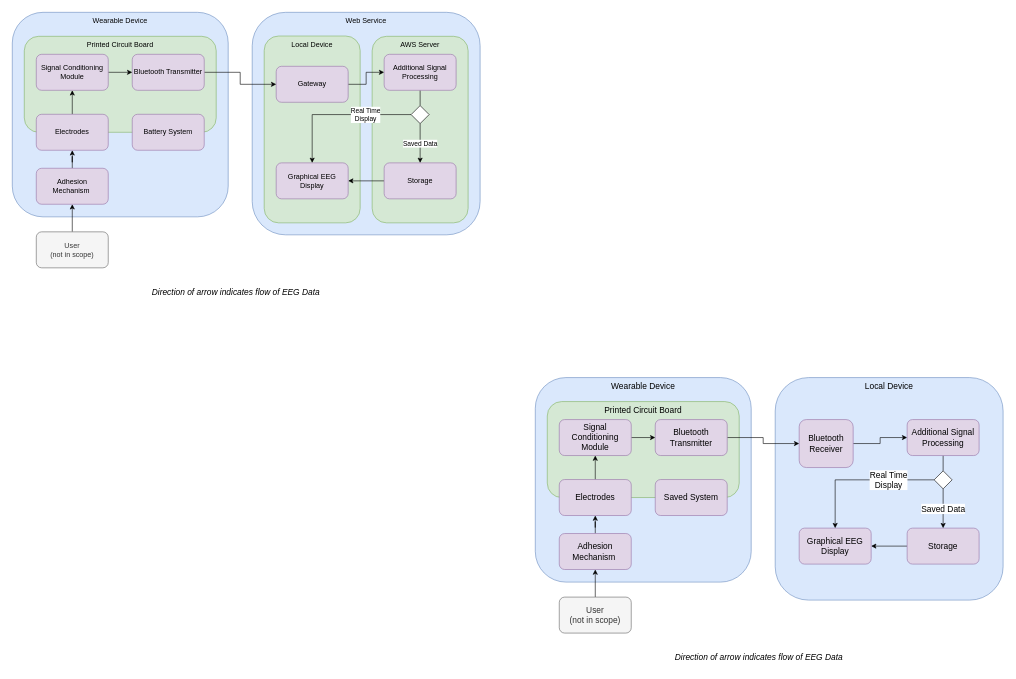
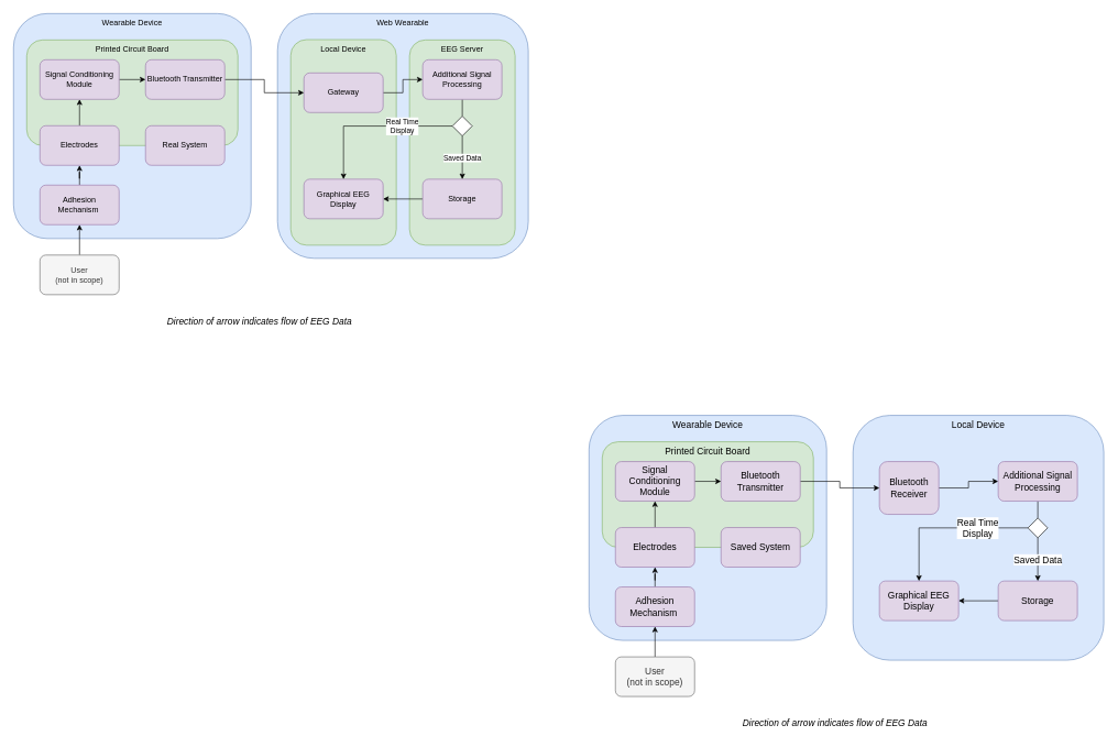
- <mxCell id="2" value="Web Service" style="rounded=1;whiteSpace=wrap;html=1;verticalAlign=top;fillColor=#dae8fc;strokeColor=#6c8ebf;" parent="1" vertex="1"><mxGeometry x="420" y="20" width="380" height="371" as="geometry" /></mxCell>
+ <mxCell id="2" value="Web Wearable" style="rounded=1;whiteSpace=wrap;html=1;verticalAlign=top;fillColor=#dae8fc;strokeColor=#6c8ebf;" parent="1" vertex="1"><mxGeometry x="420" y="20" width="380" height="371" as="geometry" /></mxCell>
- <mxCell id="4" value="AWS Server" style="rounded=1;whiteSpace=wrap;html=1;verticalAlign=top;fillColor=#d5e8d4;strokeColor=#82b366;" parent="1" vertex="1"><mxGeometry x="620" y="60" width="160" height="311" as="geometry" /></mxCell>
+ <mxCell id="4" value="EEG Server" style="rounded=1;whiteSpace=wrap;html=1;verticalAlign=top;fillColor=#d5e8d4;strokeColor=#82b366;" parent="1" vertex="1"><mxGeometry x="620" y="60" width="160" height="311" as="geometry" /></mxCell>
- <mxCell id="16" value="Battery System" style="rounded=1;whiteSpace=wrap;html=1;fillColor=#e1d5e7;strokeColor=#9673a6;" parent="1" vertex="1"><mxGeometry x="220" y="190" width="120" height="60" as="geometry" /></mxCell>
+ <mxCell id="16" value="Real System" style="rounded=1;whiteSpace=wrap;html=1;fillColor=#e1d5e7;strokeColor=#9673a6;" parent="1" vertex="1"><mxGeometry x="220" y="190" width="120" height="60" as="geometry" /></mxCell>
